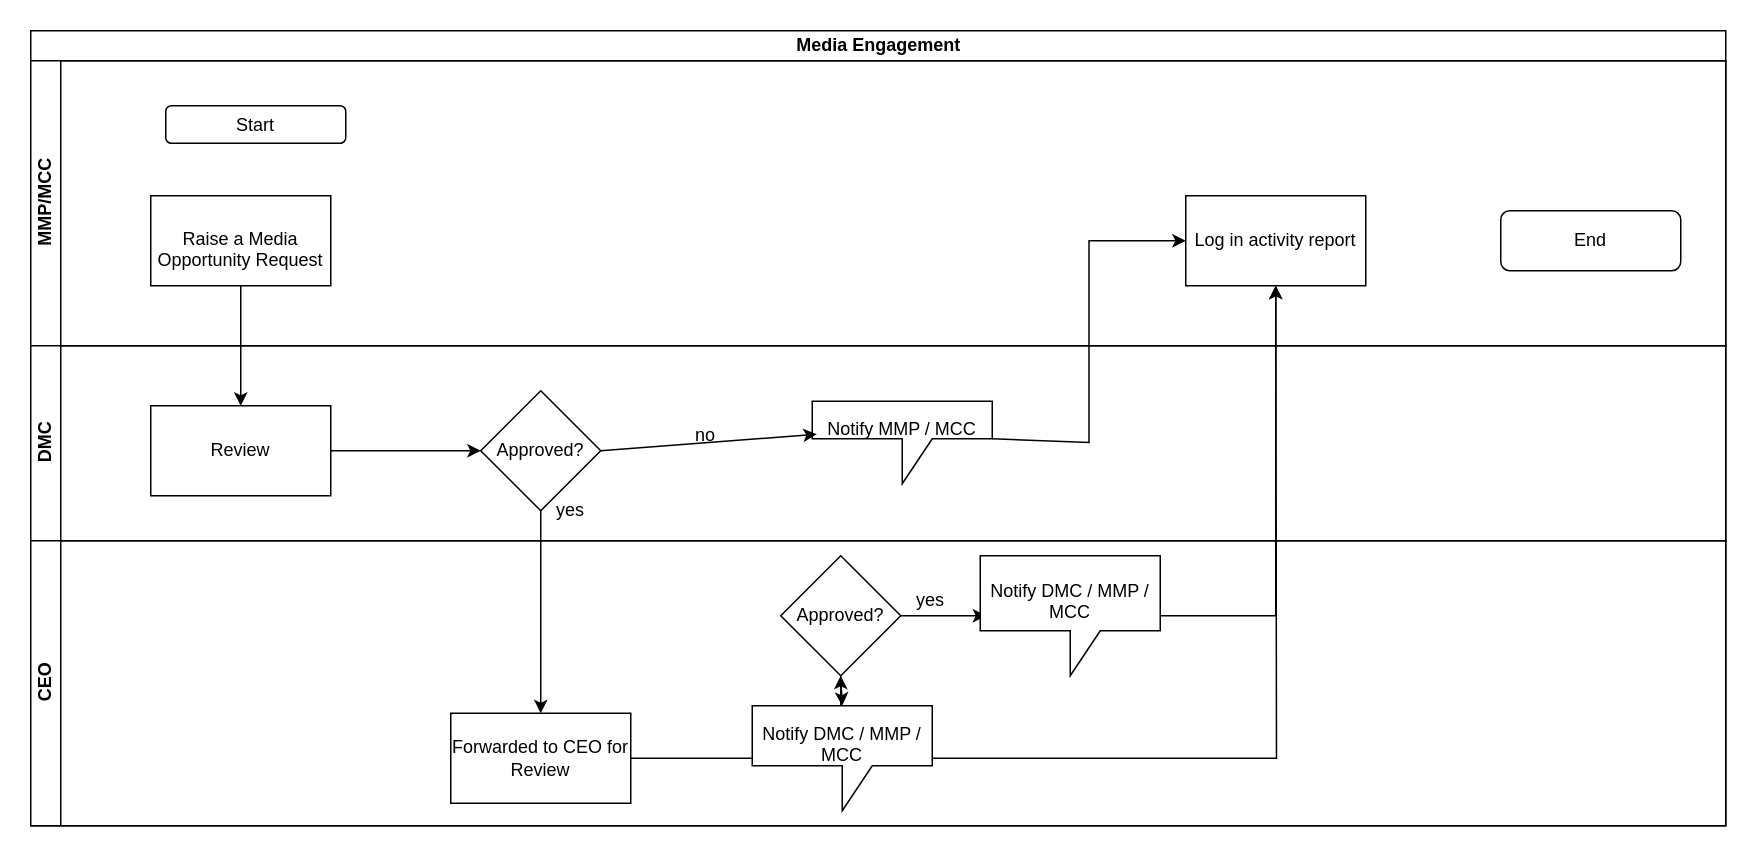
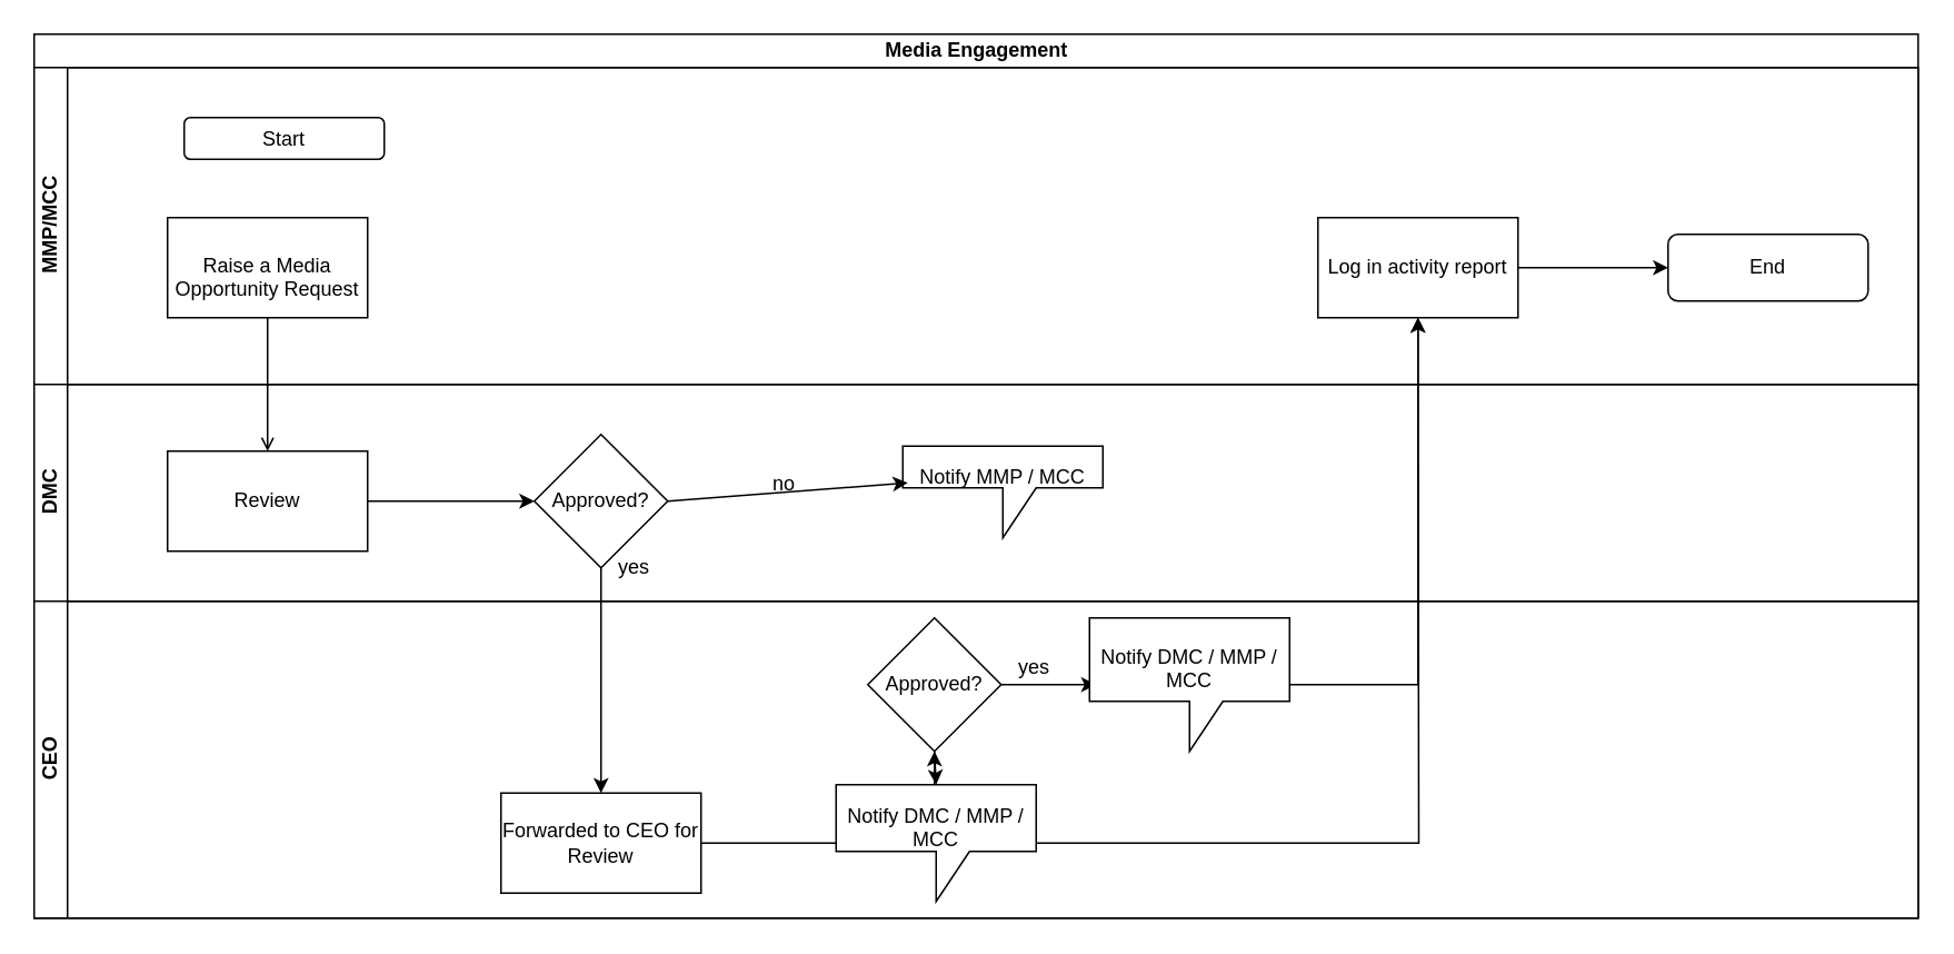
+ <mxCell id="14" value="" style="edgeStyle=orthogonalEdgeStyle;rounded=0;orthogonalLoop=1;jettySize=auto;html=1;entryX=0;entryY=0.5;entryDx=0;entryDy=0;" edge="1" parent="9" source="13" target="11"><mxGeometry relative="1" as="geometry"><mxPoint x="970" y="120" as="targetPoint" /></mxGeometry></mxCell>
- <mxCell id="27" value="" style="edgeStyle=orthogonalEdgeStyle;rounded=0;orthogonalLoop=1;jettySize=auto;html=1;entryX=0;entryY=0.5;entryDx=0;entryDy=0;" edge="1" parent="8" source="17" target="13"><mxGeometry relative="1" as="geometry"><mxPoint x="731" y="287" as="targetPoint" /></mxGeometry></mxCell>
- <mxCell id="25" value="" style="edgeStyle=orthogonalEdgeStyle;rounded=0;orthogonalLoop=1;jettySize=auto;html=1;entryX=0.5;entryY=0;entryDx=0;entryDy=0;" edge="1" parent="8" source="12" target="18"><mxGeometry relative="1" as="geometry"><mxPoint x="140" y="230" as="targetPoint" /></mxGeometry></mxCell>
+ <mxCell id="25" value="" style="edgeStyle=orthogonalEdgeStyle;rounded=0;orthogonalLoop=1;jettySize=auto;html=1;entryX=0.5;entryY=0;entryDx=0;entryDy=0;endArrow=open;" edge="1" parent="8" source="12" target="18"><mxGeometry relative="1" as="geometry"><mxPoint x="140" y="230" as="targetPoint" /></mxGeometry></mxCell>
